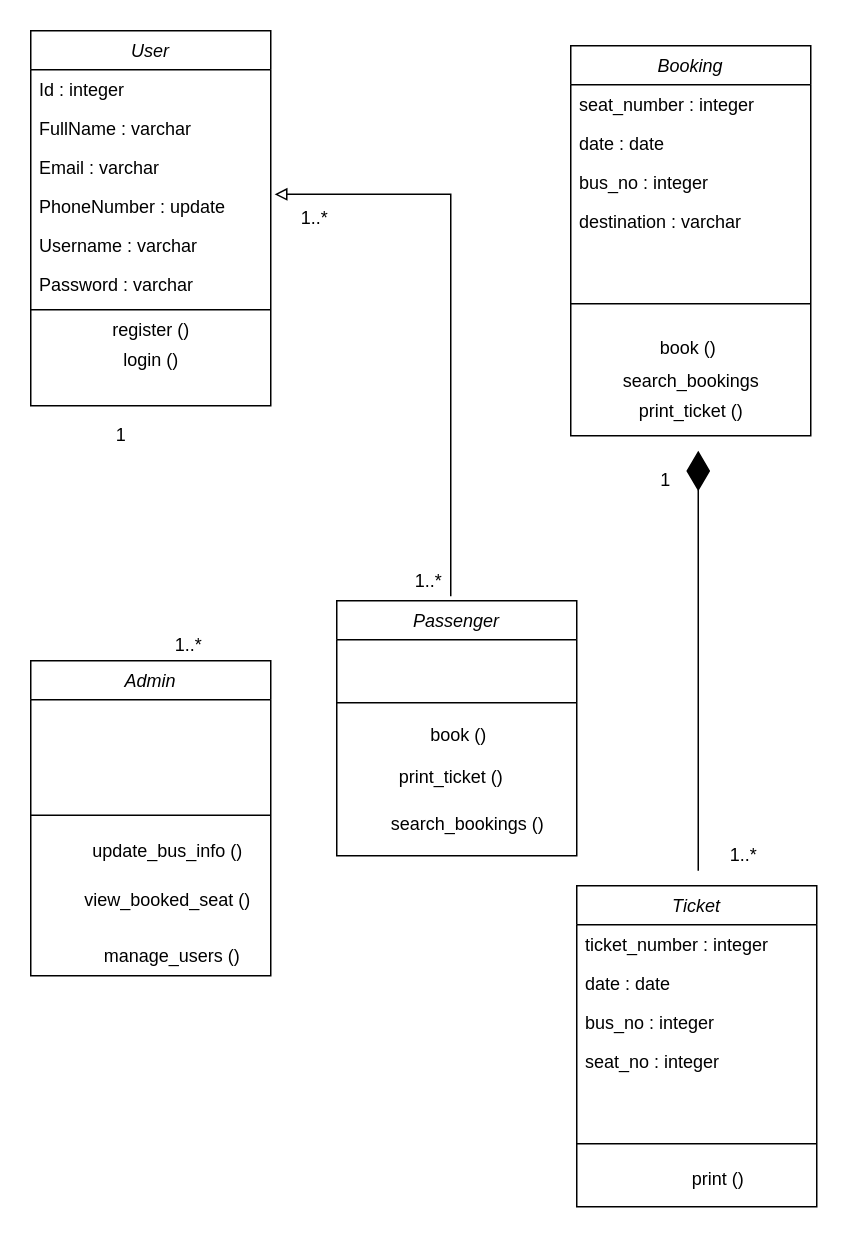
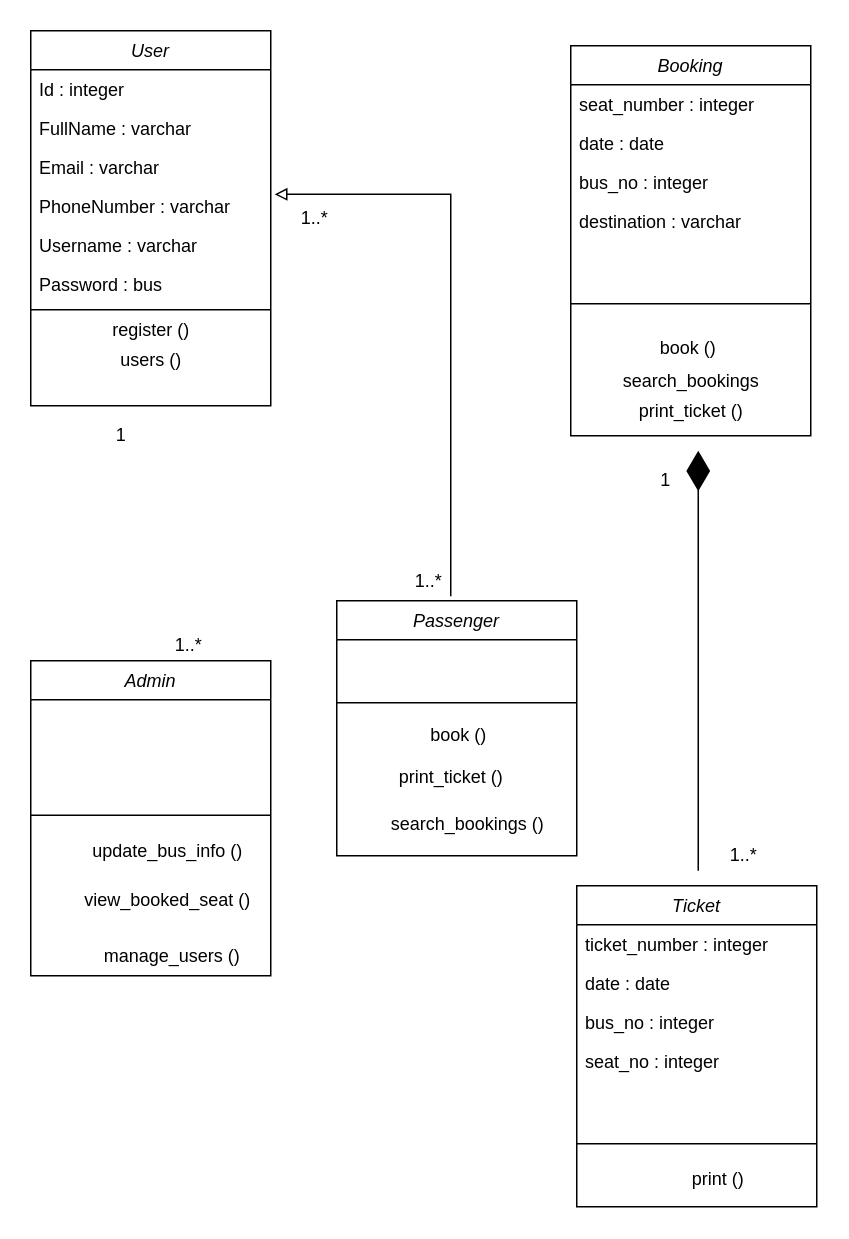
- <mxCell id="6" value="PhoneNumber : update" style="text;align=left;verticalAlign=top;spacingLeft=4;spacingRight=4;overflow=hidden;rotatable=0;points=[[0,0.5],[1,0.5]];portConstraint=eastwest;" vertex="1" parent="2"><mxGeometry y="104" width="160" height="26" as="geometry" /></mxCell>
+ <mxCell id="6" value="PhoneNumber : varchar" style="text;align=left;verticalAlign=top;spacingLeft=4;spacingRight=4;overflow=hidden;rotatable=0;points=[[0,0.5],[1,0.5]];portConstraint=eastwest;" vertex="1" parent="2"><mxGeometry y="104" width="160" height="26" as="geometry" /></mxCell>
- <mxCell id="8" value="Password : varchar" style="text;align=left;verticalAlign=top;spacingLeft=4;spacingRight=4;overflow=hidden;rotatable=0;points=[[0,0.5],[1,0.5]];portConstraint=eastwest;rounded=0;shadow=0;html=0;" parent="2" vertex="1"><mxGeometry y="156" width="160" height="26" as="geometry" /></mxCell>
+ <mxCell id="8" value="Password : bus" style="text;align=left;verticalAlign=top;spacingLeft=4;spacingRight=4;overflow=hidden;rotatable=0;points=[[0,0.5],[1,0.5]];portConstraint=eastwest;rounded=0;shadow=0;html=0;" parent="2" vertex="1"><mxGeometry y="156" width="160" height="26" as="geometry" /></mxCell>
- <mxCell id="11" value="login ()" style="text;html=1;align=center;verticalAlign=middle;resizable=0;points=[];autosize=1;strokeColor=none;fillColor=none;" vertex="1" parent="2"><mxGeometry y="210" width="160" height="20" as="geometry" /></mxCell>
+ <mxCell id="11" value="users ()" style="text;html=1;align=center;verticalAlign=middle;resizable=0;points=[];autosize=1;strokeColor=none;fillColor=none;" vertex="1" parent="2"><mxGeometry y="210" width="160" height="20" as="geometry" /></mxCell>
